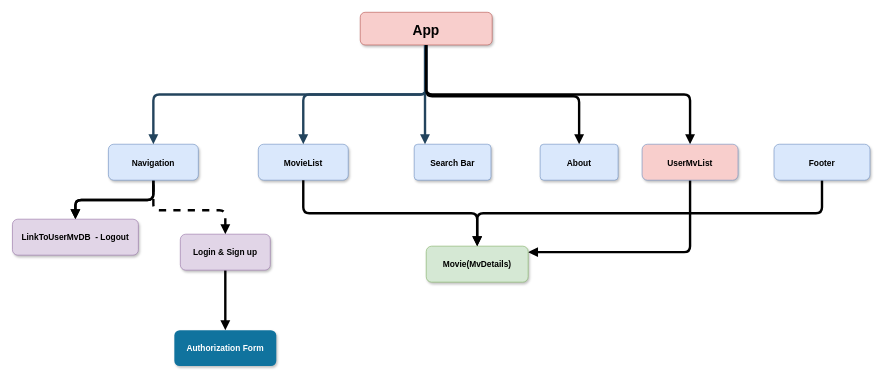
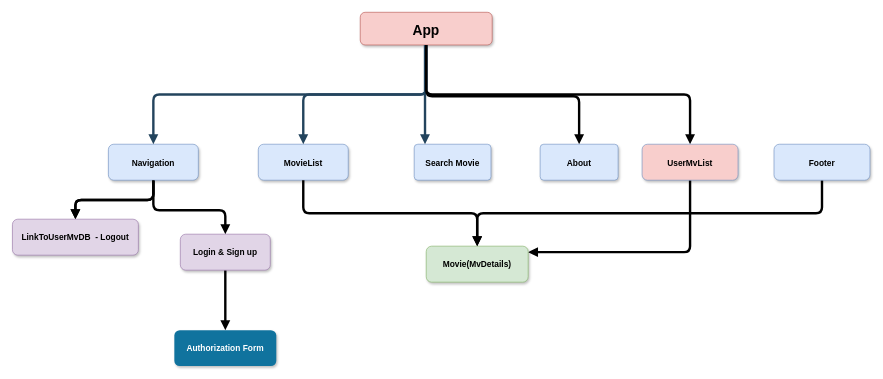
- <mxCell id="7" value="Search Bar" style="rounded=1;fillColor=#dae8fc;strokeColor=#6c8ebf;shadow=1;fontStyle=1;fontSize=14;direction=west;arcSize=10;" parent="1" vertex="1"><mxGeometry x="690" y="240" width="128" height="60" as="geometry" /></mxCell>
+ <mxCell id="7" value="Search Movie" style="rounded=1;fillColor=#dae8fc;strokeColor=#6c8ebf;shadow=1;fontStyle=1;fontSize=14;direction=west;arcSize=10;" parent="1" vertex="1"><mxGeometry x="690" y="240" width="128" height="60" as="geometry" /></mxCell>
- <mxCell id="21" value="" style="edgeStyle=elbowEdgeStyle;rounded=1;orthogonalLoop=1;jettySize=auto;elbow=vertical;html=1;startArrow=block;startFill=1;endArrow=none;endFill=0;strokeWidth=4;entryX=0.5;entryY=1;entryDx=0;entryDy=0;exitX=0.5;exitY=0;exitDx=0;exitDy=0;exitPerimeter=0;dashed=1;" edge="1" parent="1" source="22" target="5"><mxGeometry relative="1" as="geometry"><Array as="points"><mxPoint x="250" y="350" /><mxPoint x="260" y="360" /><mxPoint x="170" y="310" /><mxPoint x="210" y="310" /></Array></mxGeometry></mxCell>
+ <mxCell id="21" value="" style="edgeStyle=elbowEdgeStyle;rounded=1;orthogonalLoop=1;jettySize=auto;elbow=vertical;html=1;startArrow=block;startFill=1;endArrow=none;endFill=0;strokeWidth=4;entryX=0.5;entryY=1;entryDx=0;entryDy=0;exitX=0.5;exitY=0;exitDx=0;exitDy=0;exitPerimeter=0;" edge="1" parent="1" source="22" target="5"><mxGeometry relative="1" as="geometry"><Array as="points"><mxPoint x="250" y="350" /><mxPoint x="260" y="360" /><mxPoint x="170" y="310" /><mxPoint x="210" y="310" /></Array></mxGeometry></mxCell>
